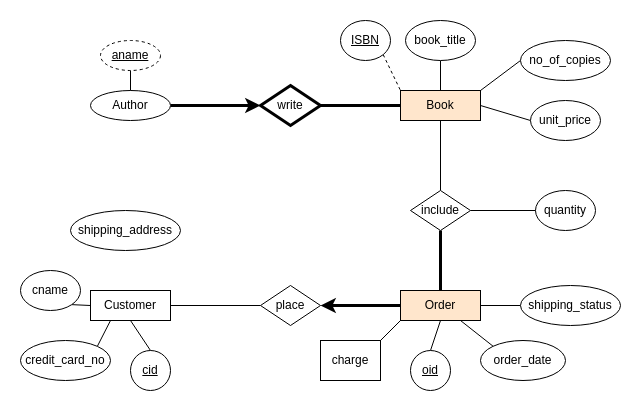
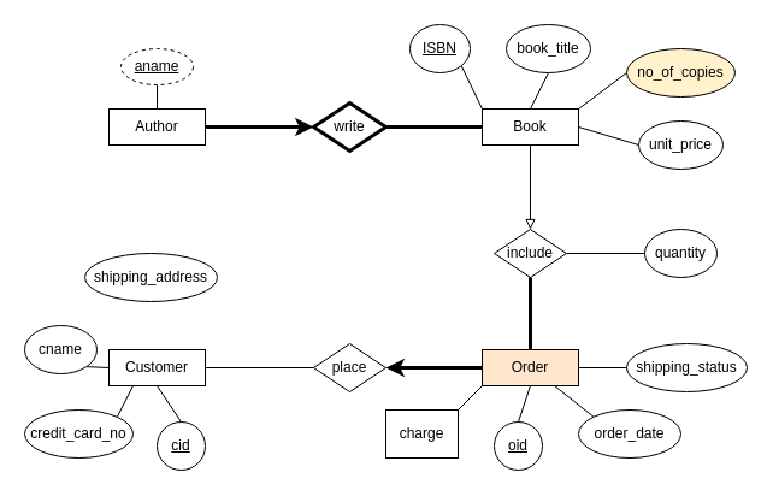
- <mxCell id="15" value="book_title" style="ellipse;whiteSpace=wrap;html=1;" vertex="1" parent="1"><mxGeometry x="405" y="20" width="70" height="40" as="geometry" /></mxCell>
+ <mxCell id="15" value="book_title" style="ellipse;whiteSpace=wrap;html=1;" vertex="1" parent="1"><mxGeometry x="420" y="20" width="70" height="40" as="geometry" /></mxCell>
- <mxCell id="19" value="no_of_copies" style="ellipse;whiteSpace=wrap;html=1;" vertex="1" parent="1"><mxGeometry x="520" y="40" width="90" height="40" as="geometry" /></mxCell>
+ <mxCell id="19" value="no_of_copies" style="ellipse;whiteSpace=wrap;html=1;fillColor=#fff2cc;" vertex="1" parent="1"><mxGeometry x="520" y="40" width="90" height="40" as="geometry" /></mxCell>
- <mxCell id="12" style="rounded=0;orthogonalLoop=1;jettySize=auto;html=1;exitX=1;exitY=1;exitDx=0;exitDy=0;entryX=0;entryY=0;entryDx=0;entryDy=0;endArrow=none;endFill=0;strokeWidth=1;dashed=1;" edge="1" parent="1" source="13" target="5"><mxGeometry relative="1" as="geometry" /></mxCell>
+ <mxCell id="12" style="rounded=0;orthogonalLoop=1;jettySize=auto;html=1;exitX=1;exitY=1;exitDx=0;exitDy=0;entryX=0;entryY=0;entryDx=0;entryDy=0;endArrow=none;endFill=0;strokeWidth=1;" edge="1" parent="1" source="13" target="5"><mxGeometry relative="1" as="geometry" /></mxCell>
- <mxCell id="3" value="Author" style="ellipse;whiteSpace=wrap;html=1;" vertex="1" parent="1"><mxGeometry x="90" y="90" width="80" height="30" as="geometry" /></mxCell>
+ <mxCell id="3" value="Author" style="rounded=0;whiteSpace=wrap;html=1;" vertex="1" parent="1"><mxGeometry x="90" y="90" width="80" height="30" as="geometry" /></mxCell>
- <mxCell id="5" value="Book" style="rounded=0;whiteSpace=wrap;html=1;fillColor=#ffe6cc;" vertex="1" parent="1"><mxGeometry x="400" y="90" width="80" height="30" as="geometry" /></mxCell>
+ <mxCell id="5" value="Book" style="rounded=0;whiteSpace=wrap;html=1;" vertex="1" parent="1"><mxGeometry x="400" y="90" width="80" height="30" as="geometry" /></mxCell>
- <mxCell id="4" style="edgeStyle=orthogonalEdgeStyle;rounded=0;orthogonalLoop=1;jettySize=auto;html=1;exitX=0.5;exitY=1;exitDx=0;exitDy=0;entryX=0.5;entryY=0;entryDx=0;entryDy=0;endArrow=none;endFill=0;strokeWidth=1;" edge="1" parent="1" source="5" target="38"><mxGeometry relative="1" as="geometry" /></mxCell>
+ <mxCell id="4" style="edgeStyle=orthogonalEdgeStyle;rounded=0;orthogonalLoop=1;jettySize=auto;html=1;exitX=0.5;exitY=1;exitDx=0;exitDy=0;entryX=0.5;entryY=0;entryDx=0;entryDy=0;endArrow=block;endFill=0;strokeWidth=1;" edge="1" parent="1" source="5" target="38"><mxGeometry relative="1" as="geometry" /></mxCell>
